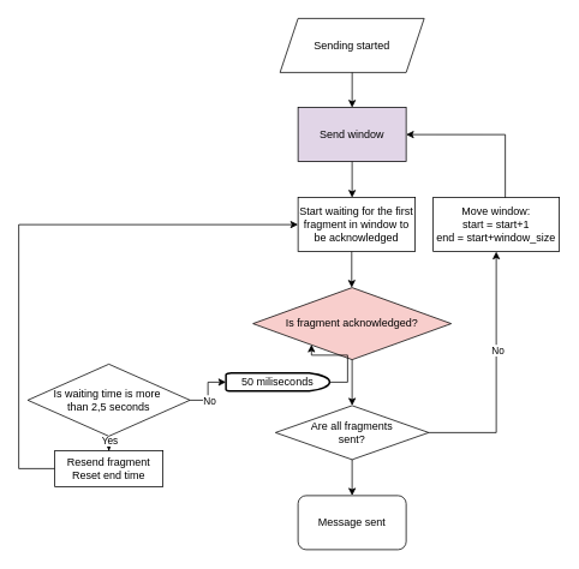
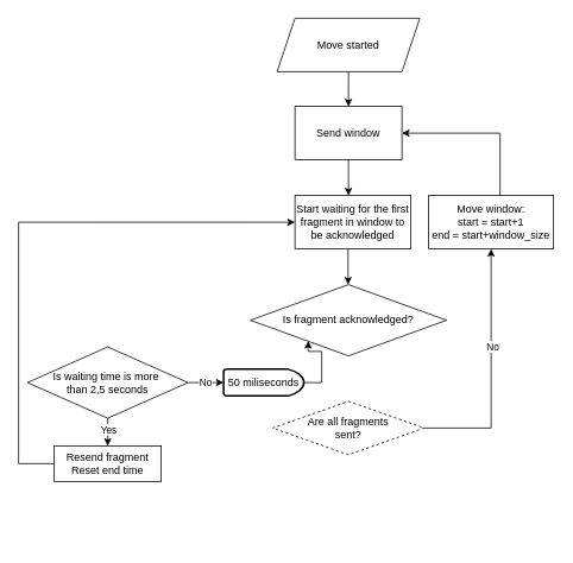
- <mxCell id="2" value="Sending started" style="shape=parallelogram;perimeter=parallelogramPerimeter;whiteSpace=wrap;html=1;fixedSize=1;" vertex="1" parent="1"><mxGeometry x="310" y="20" width="160" height="60" as="geometry" /></mxCell>
+ <mxCell id="2" value="Move started" style="shape=parallelogram;perimeter=parallelogramPerimeter;whiteSpace=wrap;html=1;fixedSize=1;" vertex="1" parent="1"><mxGeometry x="310" y="20" width="160" height="60" as="geometry" /></mxCell>
- <mxCell id="4" value="Send window" style="rounded=0;whiteSpace=wrap;html=1;fillColor=#e1d5e7;" vertex="1" parent="1"><mxGeometry x="330" y="118.98" width="120" height="60" as="geometry" /></mxCell>
+ <mxCell id="4" value="Send window" style="rounded=0;whiteSpace=wrap;html=1;" vertex="1" parent="1"><mxGeometry x="330" y="118.98" width="120" height="60" as="geometry" /></mxCell>
- <mxCell id="13" value="Is fragment acknowledged?" style="rhombus;whiteSpace=wrap;html=1;fillColor=#f8cecc;" vertex="1" parent="1"><mxGeometry x="280" y="318.98" width="220" height="80" as="geometry" /></mxCell>
+ <mxCell id="13" value="Is fragment acknowledged?" style="rhombus;whiteSpace=wrap;html=1;" vertex="1" parent="1"><mxGeometry x="280" y="318.98" width="220" height="80" as="geometry" /></mxCell>
- <mxCell id="14" value="50 miliseconds" style="strokeWidth=2;html=1;shape=mxgraph.flowchart.delay;whiteSpace=wrap;" vertex="1" parent="1"><mxGeometry x="250" y="413.98" width="115" height="20" as="geometry" /></mxCell>
+ <mxCell id="14" value="50 miliseconds" style="strokeWidth=2;html=1;shape=mxgraph.flowchart.delay;whiteSpace=wrap;" vertex="1" parent="1"><mxGeometry x="250" y="413.98" width="90" height="30" as="geometry" /></mxCell>
- <mxCell id="12" style="edgeStyle=orthogonalEdgeStyle;rounded=0;orthogonalLoop=1;jettySize=auto;html=1;exitX=0.5;exitY=1;exitDx=0;exitDy=0;entryX=0.5;entryY=0;entryDx=0;entryDy=0;" edge="1" parent="1" source="13" target="24"><mxGeometry relative="1" as="geometry" /></mxCell>
- <mxCell id="11" value="Is waiting time is more&amp;nbsp;&lt;div&gt;than 2,5 seconds&lt;/div&gt;" style="rhombus;whiteSpace=wrap;html=1;" vertex="1" parent="1"><mxGeometry x="30" y="403.98" width="180" height="80" as="geometry" /></mxCell>
+ <mxCell id="11" value="Is waiting time is more&amp;nbsp;&lt;div&gt;than 2,5 seconds&lt;/div&gt;" style="rhombus;whiteSpace=wrap;html=1;" vertex="1" parent="1"><mxGeometry x="30" y="388.98" width="180" height="80" as="geometry" /></mxCell>
- <mxCell id="24" value="Are all fragments&lt;div&gt;sent?&lt;/div&gt;" style="rhombus;whiteSpace=wrap;html=1;" vertex="1" parent="1"><mxGeometry x="305" y="450" width="170" height="60" as="geometry" /></mxCell>
+ <mxCell id="24" value="Are all fragments&lt;div&gt;sent?&lt;/div&gt;" style="rhombus;whiteSpace=wrap;html=1;dashed=1;" vertex="1" parent="1"><mxGeometry x="305" y="450" width="170" height="60" as="geometry" /></mxCell>
- <mxCell id="23" style="edgeStyle=orthogonalEdgeStyle;rounded=0;orthogonalLoop=1;jettySize=auto;html=1;" edge="1" parent="1" source="24" target="25"><mxGeometry relative="1" as="geometry" /></mxCell>
- <mxCell id="25" value="Message sent" style="rounded=1;whiteSpace=wrap;html=1;" vertex="1" parent="1"><mxGeometry x="330" y="550" width="120" height="60" as="geometry" /></mxCell>
